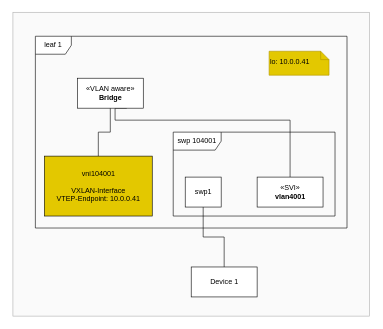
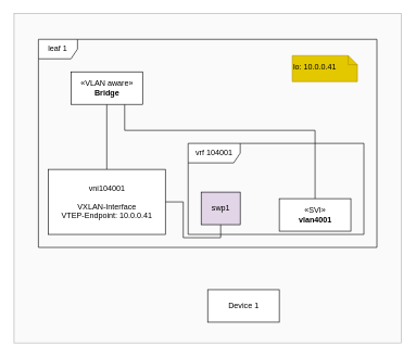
- <mxCell id="6" value="«VLAN aware»&lt;br&gt;&lt;b&gt;Bridge&lt;/b&gt;" style="html=1;fontColor=#000000;" parent="1" vertex="1"><mxGeometry x="128" y="130" width="110" height="50" as="geometry" /></mxCell>
+ <mxCell id="6" value="«VLAN aware»&lt;br&gt;&lt;b&gt;Bridge&lt;/b&gt;" style="html=1;fontColor=#000000;" parent="1" vertex="1"><mxGeometry x="108" y="110" width="110" height="50" as="geometry" /></mxCell>
- <mxCell id="8" value="swp 104001" style="shape=umlFrame;whiteSpace=wrap;html=1;fontColor=#000000;align=center;width=80;height=30;" parent="1" vertex="1"><mxGeometry x="288" y="220" width="270" height="140" as="geometry" /></mxCell>
+ <mxCell id="8" value="vrf 104001" style="shape=umlFrame;whiteSpace=wrap;html=1;fontColor=#000000;align=center;width=80;height=30;" parent="1" vertex="1"><mxGeometry x="288" y="220" width="270" height="140" as="geometry" /></mxCell>
- <mxCell id="12" value="&lt;font&gt;vni104001&lt;br&gt;&lt;br&gt;VXLAN-Interface&lt;br&gt;VTEP-Endpoint: 10.0.0.41&lt;br&gt;&lt;/font&gt;" style="html=1;fontColor=#000000;align=center;labelPosition=center;verticalLabelPosition=middle;verticalAlign=middle;fillColor=#e3c800;" parent="1" vertex="1"><mxGeometry x="73" y="260" width="180" height="100" as="geometry" /></mxCell>
+ <mxCell id="12" value="&lt;font&gt;vni104001&lt;br&gt;&lt;br&gt;VXLAN-Interface&lt;br&gt;VTEP-Endpoint: 10.0.0.41&lt;br&gt;&lt;/font&gt;" style="html=1;fontColor=#000000;align=center;labelPosition=center;verticalLabelPosition=middle;verticalAlign=middle;" parent="1" vertex="1"><mxGeometry x="73" y="260" width="180" height="100" as="geometry" /></mxCell>
- <mxCell id="11" value="swp1" style="html=1;fontColor=#000000;align=center;" parent="1" vertex="1"><mxGeometry x="308" y="295" width="60" height="50" as="geometry" /></mxCell>
+ <mxCell id="11" value="swp1" style="html=1;fontColor=#000000;align=center;fillColor=#e1d5e7;" parent="1" vertex="1"><mxGeometry x="308" y="295" width="60" height="50" as="geometry" /></mxCell>
- <mxCell id="10" value="«SVI»&lt;br&gt;&lt;b&gt;vlan4001&lt;/b&gt;" style="html=1;fontColor=#000000;" parent="1" vertex="1"><mxGeometry x="428" y="295" width="110" height="50" as="geometry" /></mxCell>
+ <mxCell id="10" value="«SVI»&lt;br&gt;&lt;b&gt;vlan4001&lt;/b&gt;" style="html=1;fontColor=#000000;" parent="1" vertex="1"><mxGeometry x="428" y="305" width="110" height="50" as="geometry" /></mxCell>
- <mxCell id="9" style="edgeStyle=orthogonalEdgeStyle;rounded=0;orthogonalLoop=1;jettySize=auto;html=1;exitX=0.5;exitY=1;exitDx=0;exitDy=0;entryX=0.5;entryY=0;entryDx=0;entryDy=0;fontColor=#000000;endArrow=none;endFill=0;" parent="1" source="11" target="13" edge="1"><mxGeometry relative="1" as="geometry" /></mxCell>
+ <mxCell id="9" style="edgeStyle=orthogonalEdgeStyle;rounded=0;orthogonalLoop=1;jettySize=auto;html=1;exitX=0.5;exitY=1;exitDx=0;exitDy=0;fontColor=#000000;endArrow=none;endFill=0;" parent="1" source="11" target="12" edge="1"><mxGeometry relative="1" as="geometry" /></mxCell>
